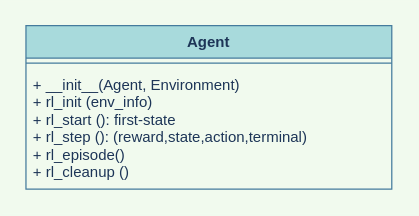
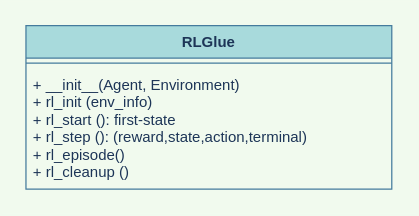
- <mxCell id="2" value="Agent" style="swimlane;fontStyle=1;align=center;verticalAlign=top;childLayout=stackLayout;horizontal=1;startSize=26;horizontalStack=0;resizeParent=1;resizeParentMax=0;resizeLast=0;collapsible=1;marginBottom=0;fillColor=#A8DADC;strokeColor=#457B9D;fontColor=#1D3557;" parent="1" vertex="1"><mxGeometry x="20" y="20" width="293" height="131" as="geometry"><mxRectangle x="200" y="570" width="100" height="26" as="alternateBounds" /></mxGeometry></mxCell>
+ <mxCell id="2" value="RLGlue" style="swimlane;fontStyle=1;align=center;verticalAlign=top;childLayout=stackLayout;horizontal=1;startSize=26;horizontalStack=0;resizeParent=1;resizeParentMax=0;resizeLast=0;collapsible=1;marginBottom=0;fillColor=#A8DADC;strokeColor=#457B9D;fontColor=#1D3557;" parent="1" vertex="1"><mxGeometry x="20" y="20" width="293" height="131" as="geometry"><mxRectangle x="200" y="570" width="100" height="26" as="alternateBounds" /></mxGeometry></mxCell>
